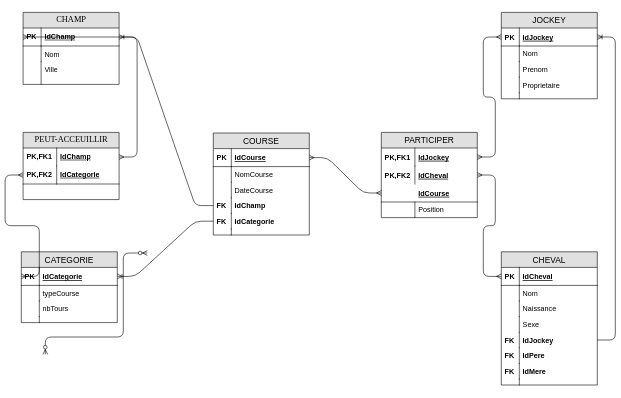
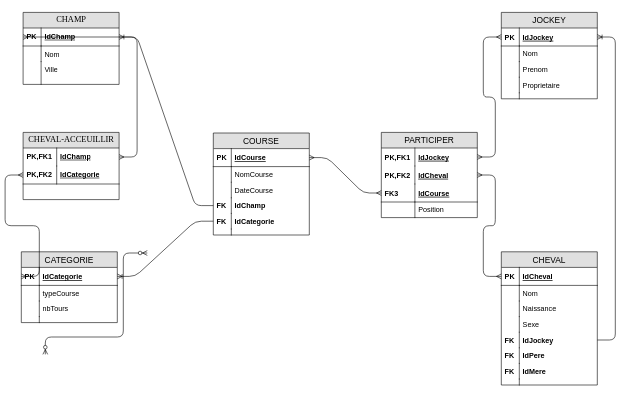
- <mxCell id="2" value="PEUT-ACCEUILLIR" style="swimlane;html=1;fontStyle=0;childLayout=stackLayout;horizontal=1;startSize=26;fillColor=#e0e0e0;horizontalStack=0;resizeParent=1;resizeLast=0;collapsible=1;marginBottom=0;swimlaneFillColor=#ffffff;align=center;rounded=0;shadow=0;comic=0;labelBackgroundColor=none;strokeColor=#000000;strokeWidth=1;fontFamily=Verdana;fontSize=14;fontColor=#000000;" parent="1" vertex="1"><mxGeometry x="23" y="220" width="160" height="112" as="geometry"><mxRectangle x="290" y="140" width="70" height="26" as="alternateBounds" /></mxGeometry></mxCell>
+ <mxCell id="2" value="CHEVAL-ACCEUILLIR" style="swimlane;html=1;fontStyle=0;childLayout=stackLayout;horizontal=1;startSize=26;fillColor=#e0e0e0;horizontalStack=0;resizeParent=1;resizeLast=0;collapsible=1;marginBottom=0;swimlaneFillColor=#ffffff;align=center;rounded=0;shadow=0;comic=0;labelBackgroundColor=none;strokeColor=#000000;strokeWidth=1;fontFamily=Verdana;fontSize=14;fontColor=#000000;" parent="1" vertex="1"><mxGeometry x="23" y="220" width="160" height="112" as="geometry"><mxRectangle x="290" y="140" width="70" height="26" as="alternateBounds" /></mxGeometry></mxCell>
+ <mxCell id="71" value="FK3" style="shape=partialRectangle;fontStyle=1;top=0;left=0;bottom=0;fillColor=none;align=left;verticalAlign=middle;spacingLeft=4;spacingRight=4;overflow=hidden;rotatable=0;points=[];portConstraint=eastwest;part=1;fontSize=12;" vertex="1" connectable="0" parent="70"><mxGeometry width="56" height="30" as="geometry" /></mxCell>
